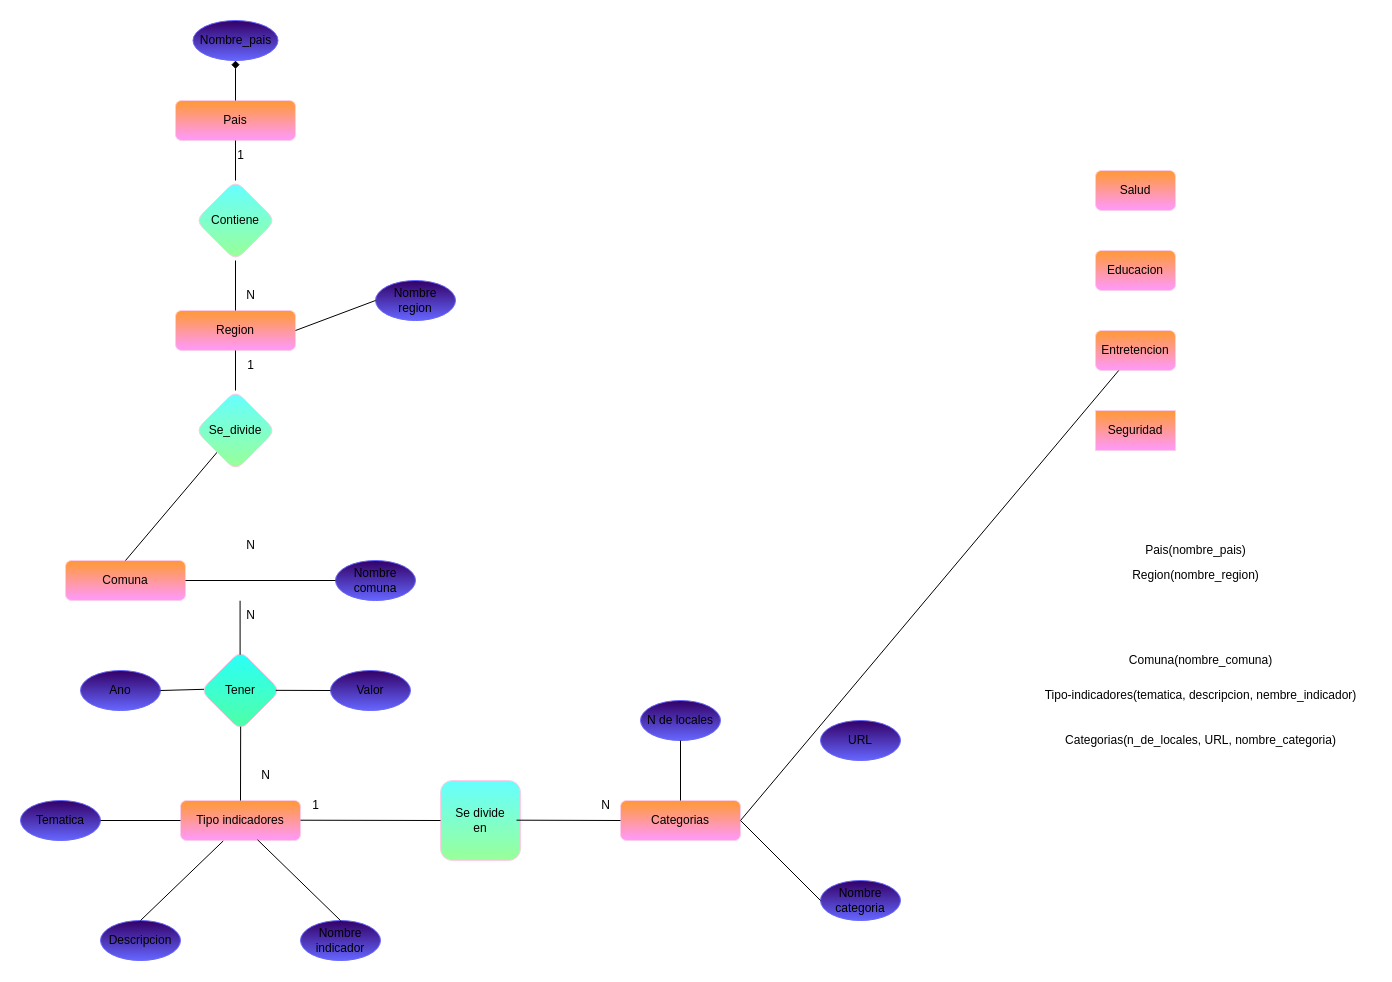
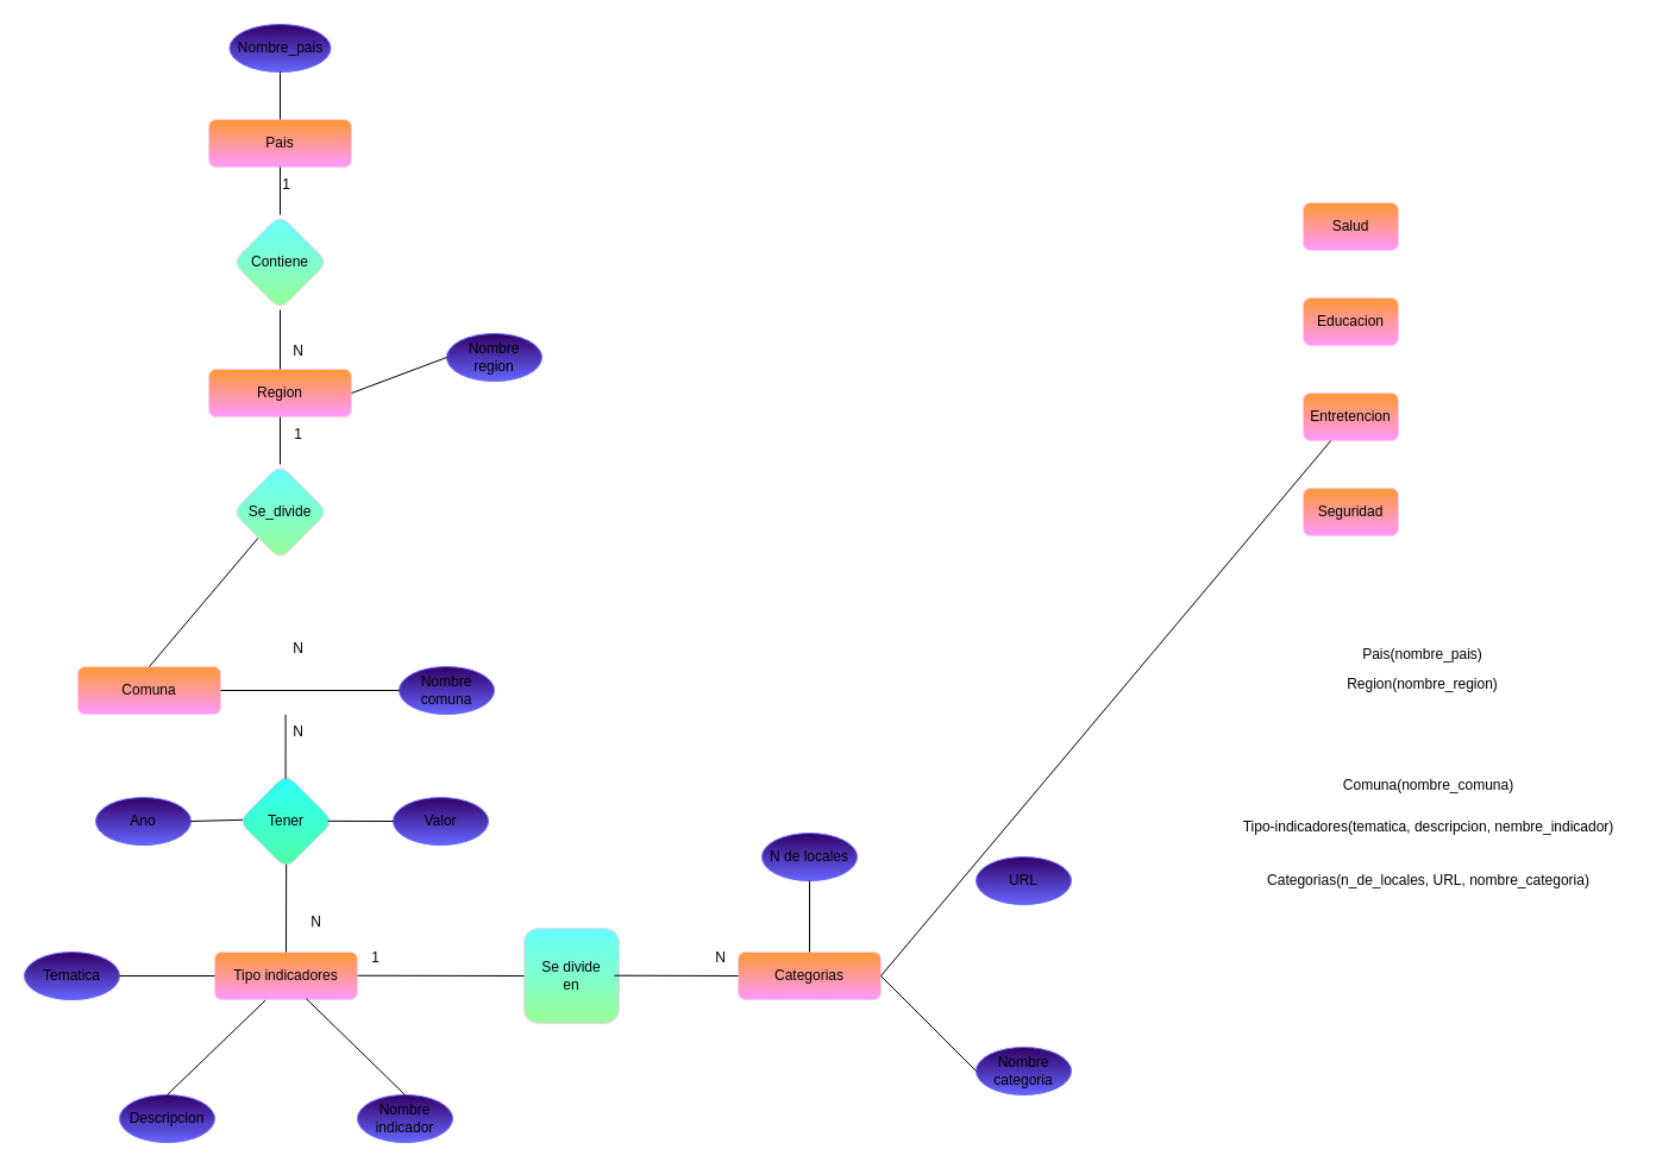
- <mxCell id="12" value="" style="endArrow=diamond;html=1;entryX=0.5;entryY=1;entryDx=0;entryDy=0;exitX=0.5;exitY=0;exitDx=0;exitDy=0;" parent="1" source="8" target="11" edge="1"><mxGeometry width="50" height="50" relative="1" as="geometry"><mxPoint x="75" y="100" as="sourcePoint" /><mxPoint x="125" y="50" as="targetPoint" /></mxGeometry></mxCell>
+ <mxCell id="12" value="" style="endArrow=none;html=1;entryX=0.5;entryY=1;entryDx=0;entryDy=0;exitX=0.5;exitY=0;exitDx=0;exitDy=0;" parent="1" source="8" target="11" edge="1"><mxGeometry width="50" height="50" relative="1" as="geometry"><mxPoint x="75" y="100" as="sourcePoint" /><mxPoint x="125" y="50" as="targetPoint" /></mxGeometry></mxCell>
- <mxCell id="6" value="Seguridad" style="whiteSpace=wrap;html=1;fillColor=#FF99FF;strokeColor=#FFCCE6;fontColor=#000000;gradientColor=#FF9933;gradientDirection=north;glass=0;shadow=0;rounded=0;" parent="1" vertex="1"><mxGeometry x="1095" y="410" width="80" height="40" as="geometry" /></mxCell>
+ <mxCell id="6" value="Seguridad" style="rounded=1;whiteSpace=wrap;html=1;fillColor=#FF99FF;strokeColor=#FFCCE6;fontColor=#000000;gradientColor=#FF9933;gradientDirection=north;glass=0;shadow=0;" parent="1" vertex="1"><mxGeometry x="1095" y="410" width="80" height="40" as="geometry" /></mxCell>
